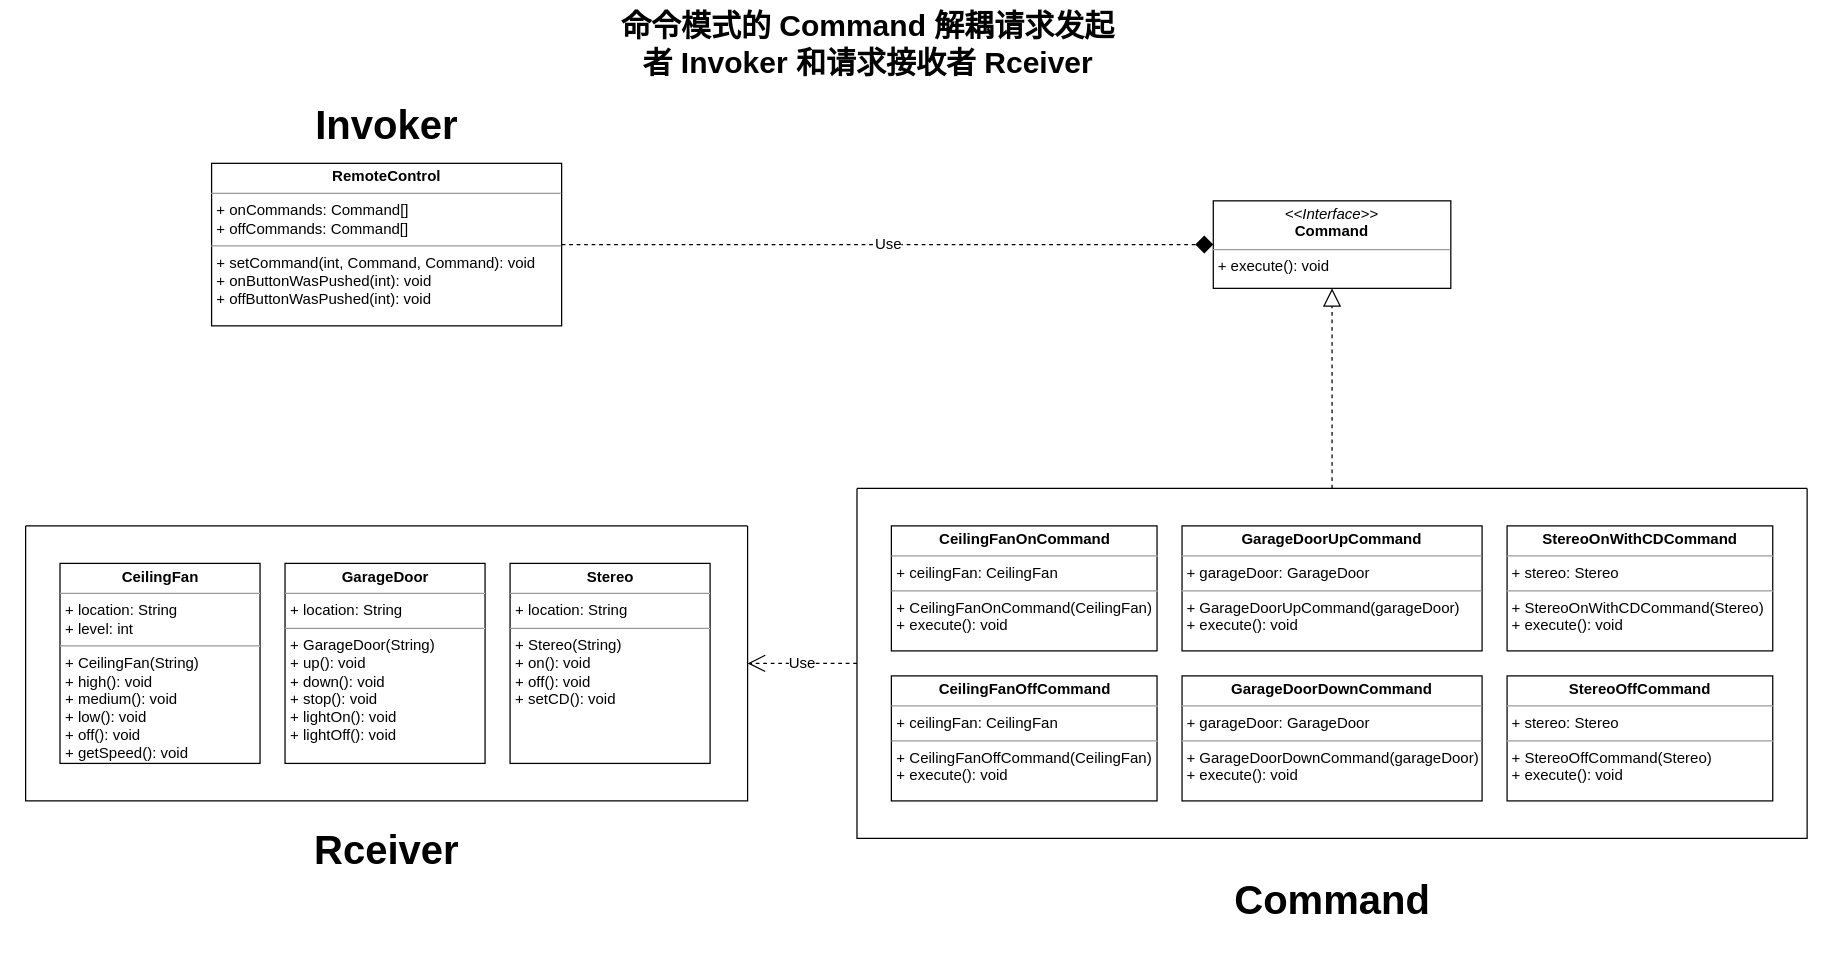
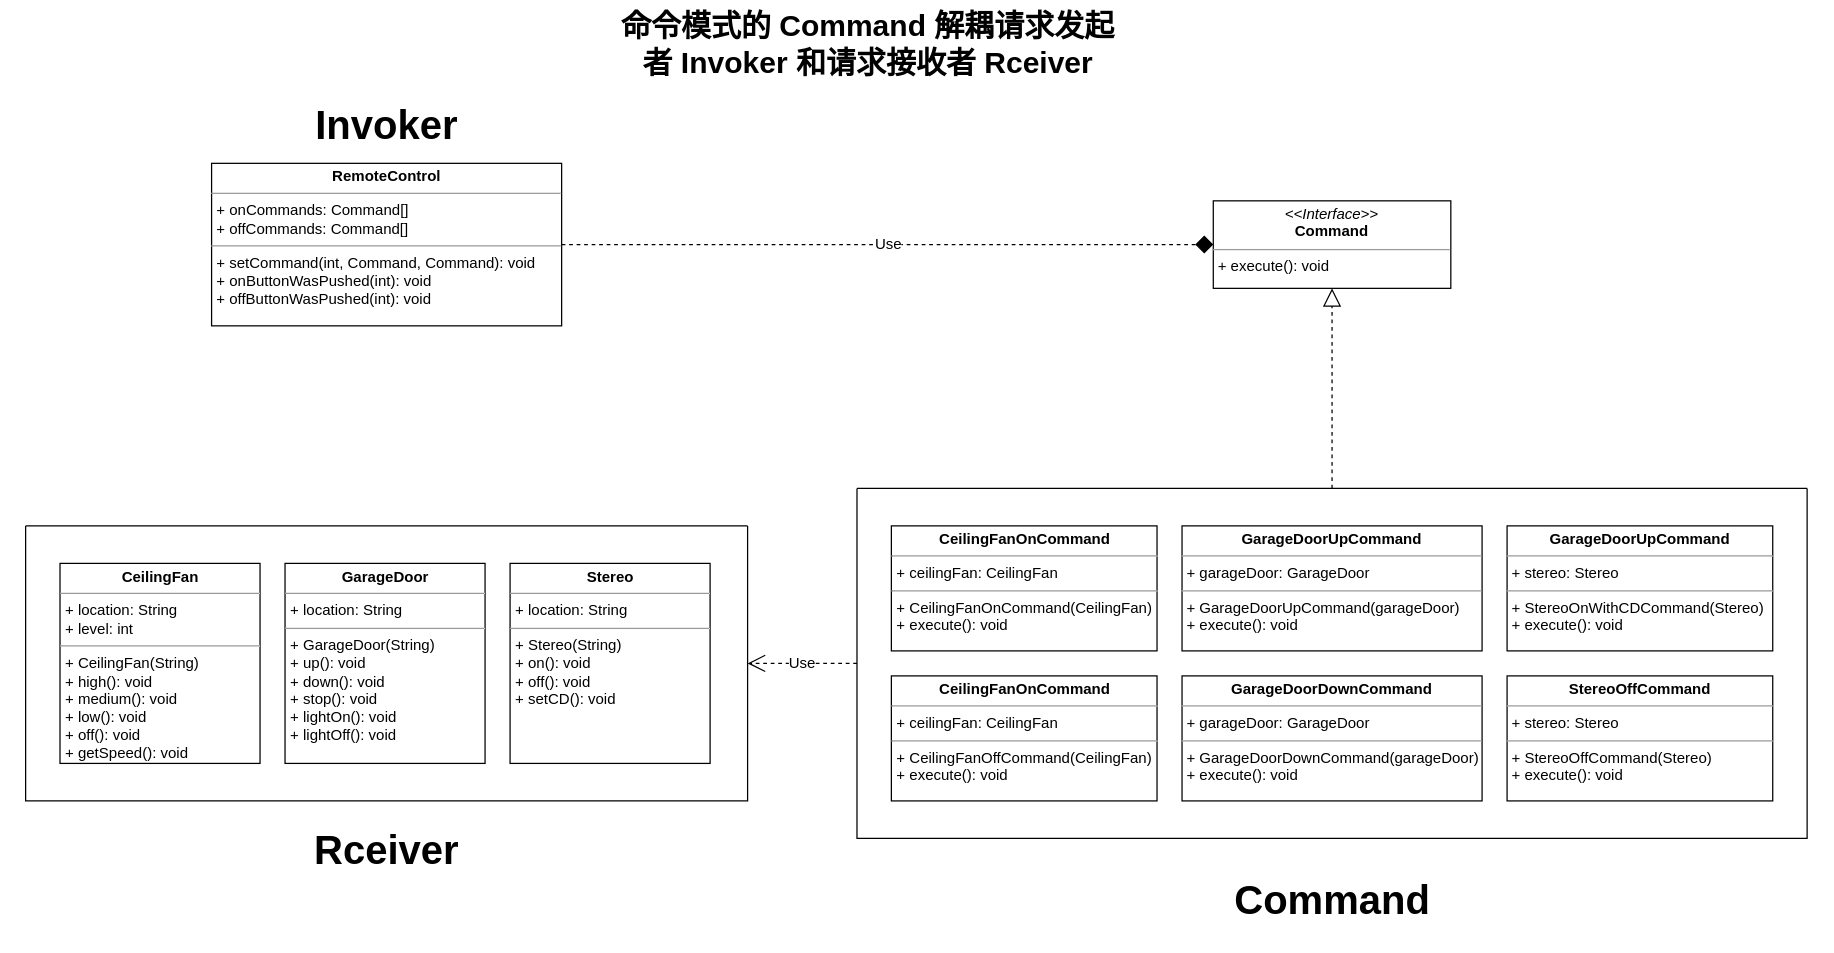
- <mxCell id="17" value="&lt;p style=&quot;margin: 0px ; margin-top: 4px ; text-align: center&quot;&gt;&lt;b&gt;StereoOnWithCDCommand&lt;/b&gt;&lt;/p&gt;&lt;hr size=&quot;1&quot;&gt;&lt;p style=&quot;margin: 0px ; margin-left: 4px&quot;&gt;+ stereo: Stereo&lt;/p&gt;&lt;hr size=&quot;1&quot;&gt;&lt;p style=&quot;margin: 0px ; margin-left: 4px&quot;&gt;+&amp;nbsp;&lt;span style=&quot;text-align: center&quot;&gt;StereoOnWithCDCommand&lt;/span&gt;(Stereo)&lt;/p&gt;&lt;p style=&quot;margin: 0px ; margin-left: 4px&quot;&gt;+ execute(): void&lt;/p&gt;&lt;p style=&quot;margin: 0px ; margin-left: 4px&quot;&gt;&lt;br&gt;&lt;/p&gt;" style="verticalAlign=top;align=left;overflow=fill;fontSize=12;fontFamily=Helvetica;html=1;" vertex="1" parent="12"><mxGeometry x="520" y="30" width="212.5" height="100" as="geometry" /></mxCell>
+ <mxCell id="17" value="&lt;p style=&quot;margin: 0px ; margin-top: 4px ; text-align: center&quot;&gt;&lt;b&gt;GarageDoorUpCommand&lt;/b&gt;&lt;/p&gt;&lt;hr size=&quot;1&quot;&gt;&lt;p style=&quot;margin: 0px ; margin-left: 4px&quot;&gt;+ stereo: Stereo&lt;/p&gt;&lt;hr size=&quot;1&quot;&gt;&lt;p style=&quot;margin: 0px ; margin-left: 4px&quot;&gt;+&amp;nbsp;&lt;span style=&quot;text-align: center&quot;&gt;StereoOnWithCDCommand&lt;/span&gt;(Stereo)&lt;/p&gt;&lt;p style=&quot;margin: 0px ; margin-left: 4px&quot;&gt;+ execute(): void&lt;/p&gt;&lt;p style=&quot;margin: 0px ; margin-left: 4px&quot;&gt;&lt;br&gt;&lt;/p&gt;" style="verticalAlign=top;align=left;overflow=fill;fontSize=12;fontFamily=Helvetica;html=1;" vertex="1" parent="12"><mxGeometry x="520" y="30" width="212.5" height="100" as="geometry" /></mxCell>
- <mxCell id="14" value="&lt;p style=&quot;margin: 0px ; margin-top: 4px ; text-align: center&quot;&gt;&lt;b&gt;CeilingFanOffCommand&lt;/b&gt;&lt;/p&gt;&lt;hr size=&quot;1&quot;&gt;&lt;p style=&quot;margin: 0px ; margin-left: 4px&quot;&gt;+ ceilingFan: CeilingFan&lt;/p&gt;&lt;hr size=&quot;1&quot;&gt;&lt;p style=&quot;margin: 0px ; margin-left: 4px&quot;&gt;+&amp;nbsp;&lt;span style=&quot;text-align: center&quot;&gt;CeilingFanOffCommand&lt;/span&gt;(CeilingFan)&lt;/p&gt;&lt;p style=&quot;margin: 0px ; margin-left: 4px&quot;&gt;+ execute(): void&lt;/p&gt;&lt;p style=&quot;margin: 0px ; margin-left: 4px&quot;&gt;&lt;br&gt;&lt;/p&gt;" style="verticalAlign=top;align=left;overflow=fill;fontSize=12;fontFamily=Helvetica;html=1;" vertex="1" parent="12"><mxGeometry x="27.5" y="150" width="212.5" height="100" as="geometry" /></mxCell>
+ <mxCell id="14" value="&lt;p style=&quot;margin: 0px ; margin-top: 4px ; text-align: center&quot;&gt;&lt;b&gt;CeilingFanOnCommand&lt;/b&gt;&lt;/p&gt;&lt;hr size=&quot;1&quot;&gt;&lt;p style=&quot;margin: 0px ; margin-left: 4px&quot;&gt;+ ceilingFan: CeilingFan&lt;/p&gt;&lt;hr size=&quot;1&quot;&gt;&lt;p style=&quot;margin: 0px ; margin-left: 4px&quot;&gt;+&amp;nbsp;&lt;span style=&quot;text-align: center&quot;&gt;CeilingFanOffCommand&lt;/span&gt;(CeilingFan)&lt;/p&gt;&lt;p style=&quot;margin: 0px ; margin-left: 4px&quot;&gt;+ execute(): void&lt;/p&gt;&lt;p style=&quot;margin: 0px ; margin-left: 4px&quot;&gt;&lt;br&gt;&lt;/p&gt;" style="verticalAlign=top;align=left;overflow=fill;fontSize=12;fontFamily=Helvetica;html=1;" vertex="1" parent="12"><mxGeometry x="27.5" y="150" width="212.5" height="100" as="geometry" /></mxCell>
